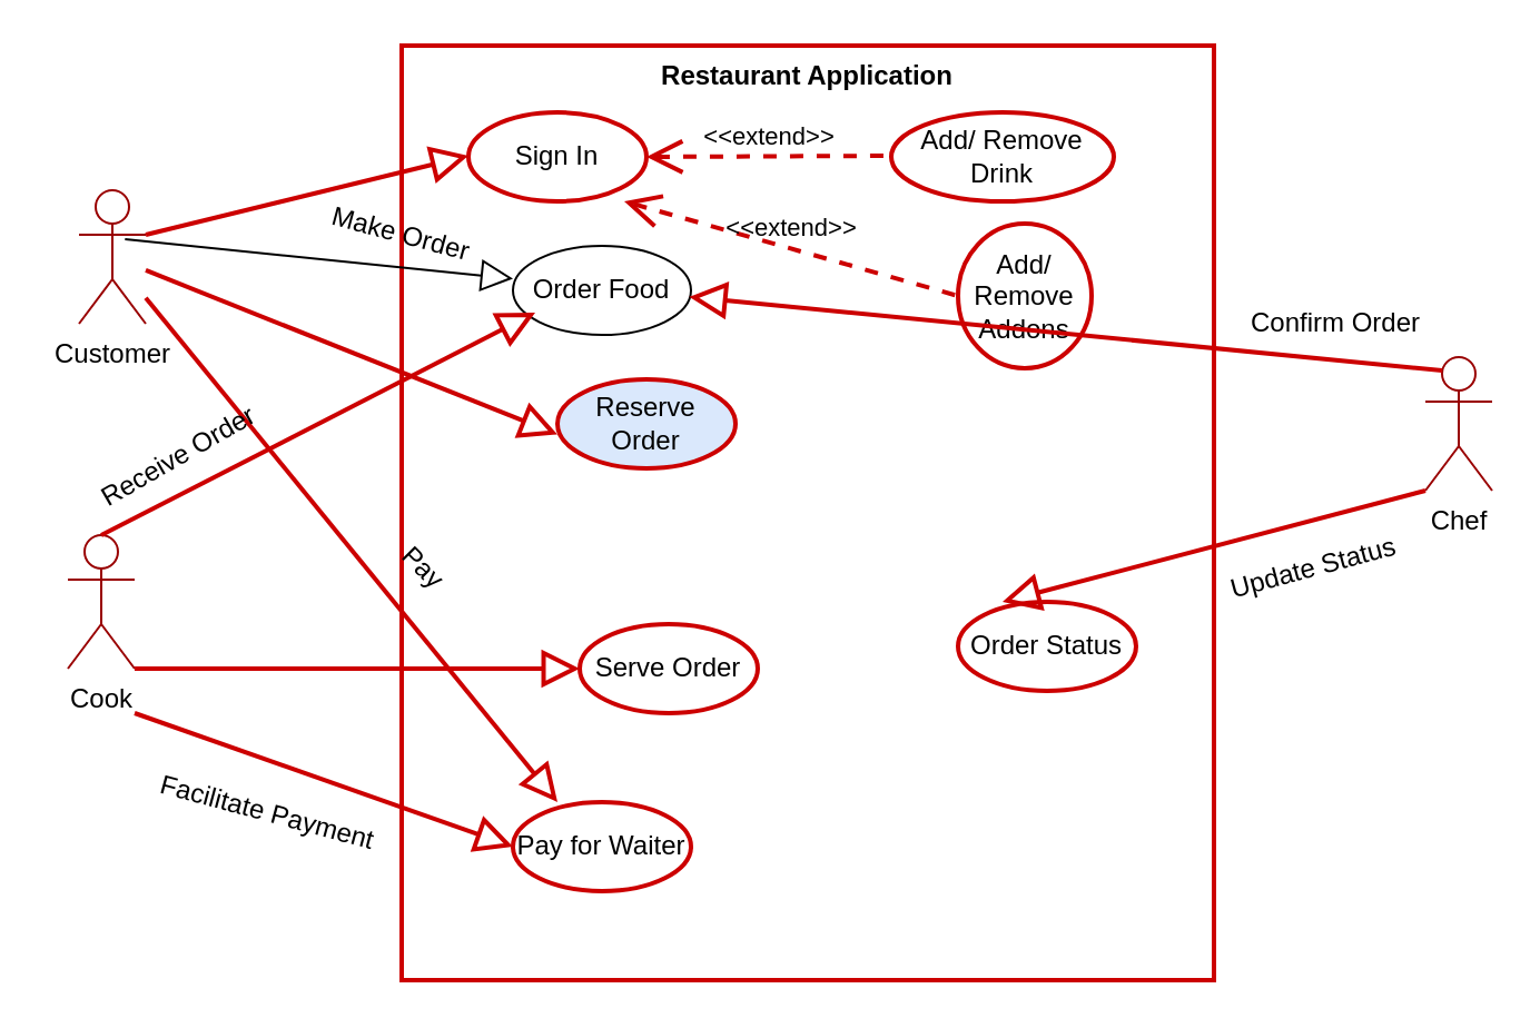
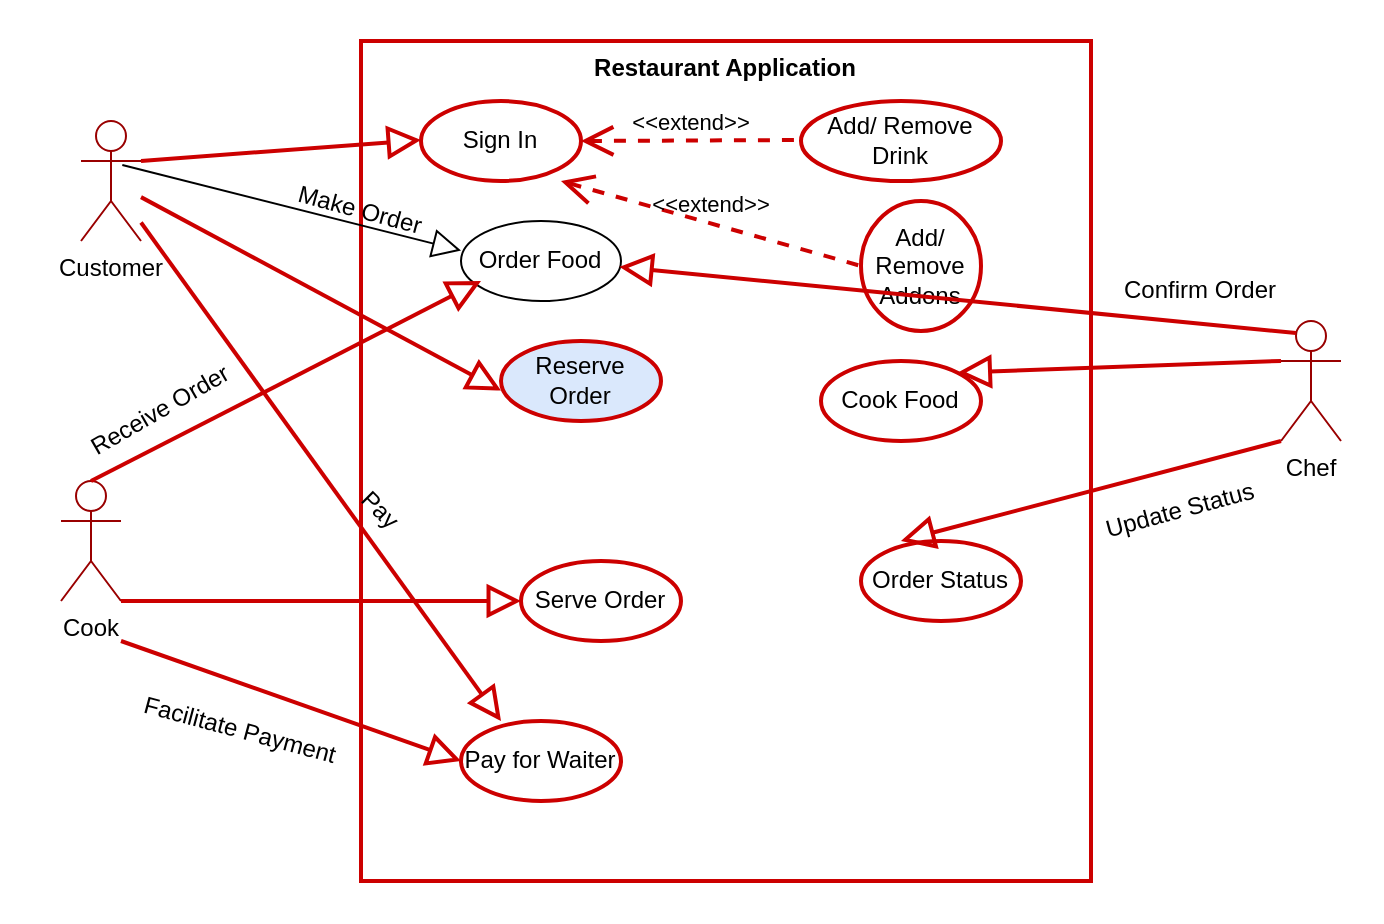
- <mxCell id="3" value="Customer" style="shape=umlActor;html=1;verticalLabelPosition=bottom;verticalAlign=top;align=center;strokeColor=#990000;" vertex="1" parent="1"><mxGeometry x="35" y="85" width="30" height="60" as="geometry" /></mxCell>
+ <mxCell id="3" value="Customer" style="shape=umlActor;html=1;verticalLabelPosition=bottom;verticalAlign=top;align=center;strokeColor=#990000;" vertex="1" parent="1"><mxGeometry x="40" y="60" width="30" height="60" as="geometry" /></mxCell>
+ <mxCell id="22" value="" style="edgeStyle=none;html=1;endArrow=block;endFill=0;endSize=12;verticalAlign=bottom;rounded=0;exitX=0;exitY=0.333;exitDx=0;exitDy=0;exitPerimeter=0;entryX=1;entryY=0;entryDx=0;entryDy=0;strokeColor=#CC0000;strokeWidth=2;" edge="1" parent="1" source="5" target="11"><mxGeometry width="160" relative="1" as="geometry"><mxPoint x="290" y="180" as="sourcePoint" /><mxPoint x="450" y="180" as="targetPoint" /></mxGeometry></mxCell>
+ <mxCell id="11" value="Cook Food" style="ellipse;whiteSpace=wrap;html=1;strokeColor=#CC0000;strokeWidth=2;" vertex="1" parent="1"><mxGeometry x="410" y="180" width="80" height="40" as="geometry" /></mxCell>
